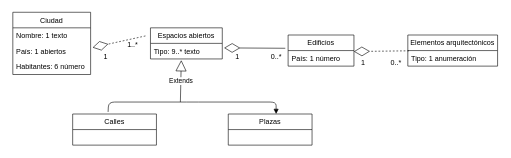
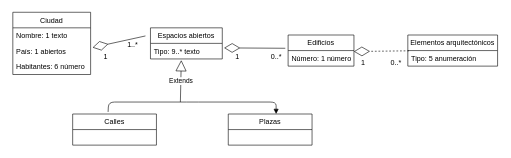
- <mxCell id="6" value="" style="endArrow=diamondThin;endFill=0;endSize=24;html=1;entryX=1.025;entryY=0.267;entryDx=0;entryDy=0;entryPerimeter=0;exitX=1.041;exitY=-0.015;exitDx=0;exitDy=0;exitPerimeter=0;dashed=1;" edge="1" parent="1" source="10" target="4"><mxGeometry width="160" relative="1" as="geometry"><mxPoint x="330" y="80" as="sourcePoint" /><mxPoint x="520" y="240" as="targetPoint" /></mxGeometry></mxCell>
+ <mxCell id="6" value="" style="endArrow=diamondThin;endFill=0;endSize=24;html=1;entryX=1.025;entryY=0.267;entryDx=0;entryDy=0;entryPerimeter=0;exitX=1.041;exitY=-0.015;exitDx=0;exitDy=0;exitPerimeter=0;" edge="1" parent="1" source="10" target="4"><mxGeometry width="160" relative="1" as="geometry"><mxPoint x="330" y="80" as="sourcePoint" /><mxPoint x="520" y="240" as="targetPoint" /></mxGeometry></mxCell>
- <mxCell id="19" value="País: 1 número" style="text;strokeColor=none;fillColor=none;align=left;verticalAlign=top;spacingLeft=4;spacingRight=4;overflow=hidden;rotatable=0;points=[[0,0.5],[1,0.5]];portConstraint=eastwest;" vertex="1" parent="18"><mxGeometry y="26" width="110" height="26" as="geometry" /></mxCell>
+ <mxCell id="19" value="Número: 1 número" style="text;strokeColor=none;fillColor=none;align=left;verticalAlign=top;spacingLeft=4;spacingRight=4;overflow=hidden;rotatable=0;points=[[0,0.5],[1,0.5]];portConstraint=eastwest;" vertex="1" parent="18"><mxGeometry y="26" width="110" height="26" as="geometry" /></mxCell>
- <mxCell id="23" value="Tipo: 1 anumeración" style="text;strokeColor=none;fillColor=none;align=left;verticalAlign=top;spacingLeft=4;spacingRight=4;overflow=hidden;rotatable=0;points=[[0,0.5],[1,0.5]];portConstraint=eastwest;" vertex="1" parent="22"><mxGeometry y="26" width="150" height="26" as="geometry" /></mxCell>
+ <mxCell id="23" value="Tipo: 5 anumeración" style="text;strokeColor=none;fillColor=none;align=left;verticalAlign=top;spacingLeft=4;spacingRight=4;overflow=hidden;rotatable=0;points=[[0,0.5],[1,0.5]];portConstraint=eastwest;" vertex="1" parent="22"><mxGeometry y="26" width="150" height="26" as="geometry" /></mxCell>
